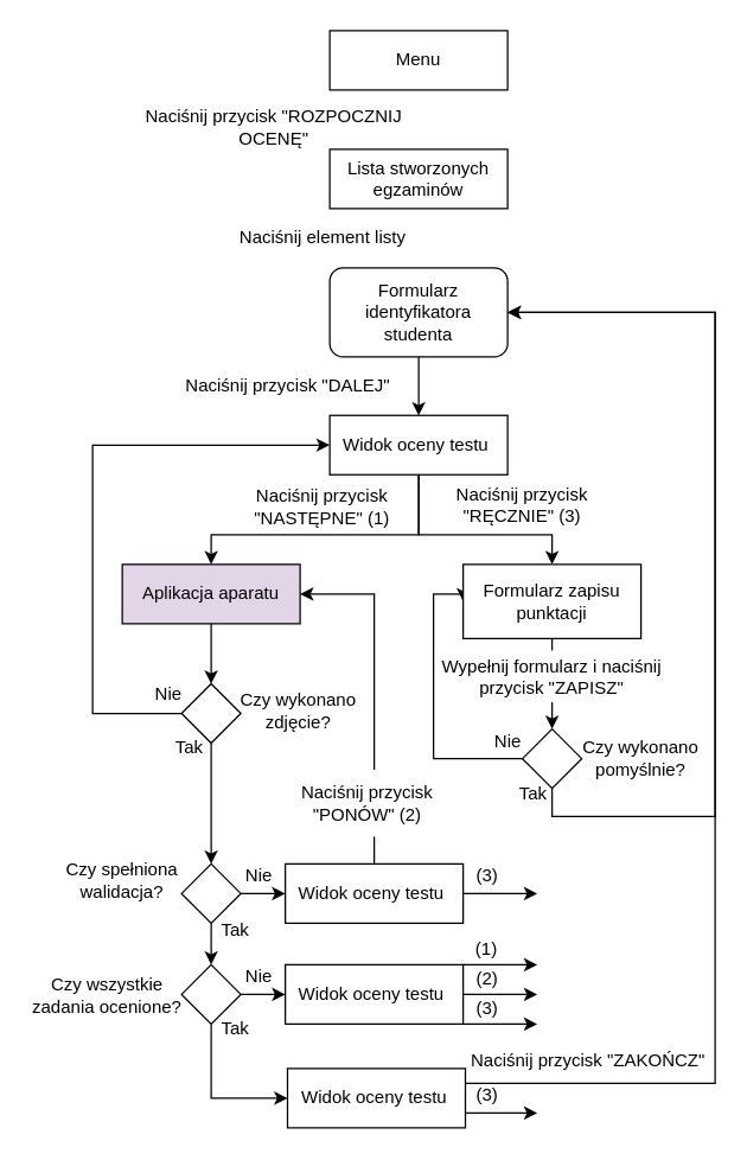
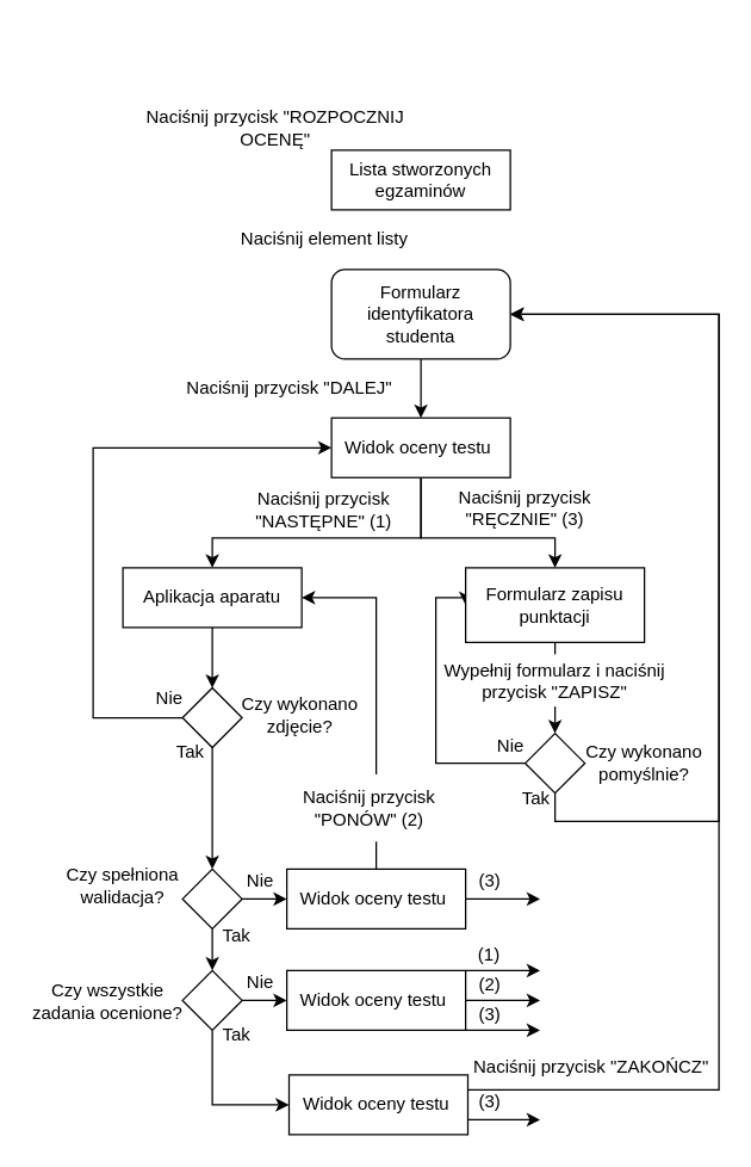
- <mxCell id="2" value="Menu" style="rounded=0;whiteSpace=wrap;html=1;" parent="1" vertex="1"><mxGeometry x="222" y="20" width="120" height="40" as="geometry" /></mxCell>
- <mxCell id="19" value="Aplikacja aparatu" style="rounded=0;whiteSpace=wrap;html=1;fillColor=#e1d5e7;" parent="1" vertex="1"><mxGeometry x="82" y="380" width="120" height="40" as="geometry" /></mxCell>
+ <mxCell id="19" value="Aplikacja aparatu" style="rounded=0;whiteSpace=wrap;html=1;" parent="1" vertex="1"><mxGeometry x="82" y="380" width="120" height="40" as="geometry" /></mxCell>
